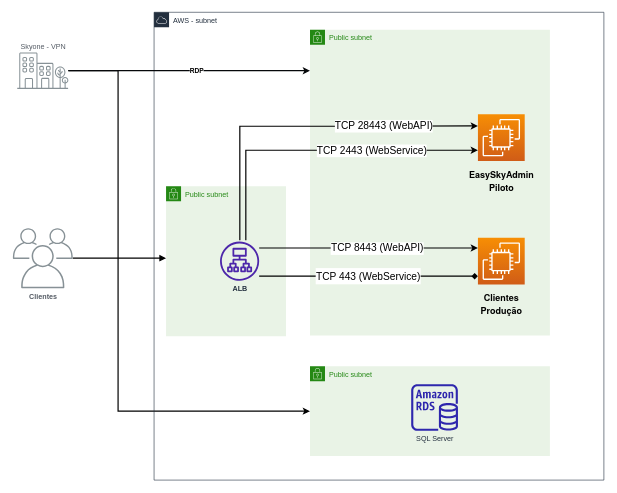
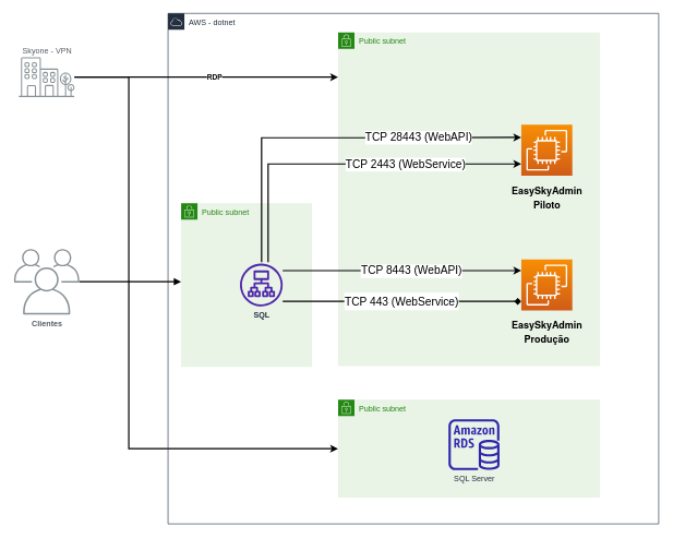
- <mxCell id="4" value="AWS - subnet" style="points=[[0,0],[0.25,0],[0.5,0],[0.75,0],[1,0],[1,0.25],[1,0.5],[1,0.75],[1,1],[0.75,1],[0.5,1],[0.25,1],[0,1],[0,0.75],[0,0.5],[0,0.25]];outlineConnect=0;gradientColor=none;html=1;whiteSpace=wrap;fontSize=12;fontStyle=0;container=1;pointerEvents=0;collapsible=0;recursiveResize=0;shape=mxgraph.aws4.group;grIcon=mxgraph.aws4.group_aws_cloud;strokeColor=#232F3E;fillColor=none;verticalAlign=top;align=left;spacingLeft=30;fontColor=#232F3E;dashed=0;" parent="1" vertex="1"><mxGeometry x="256" y="20" width="750" height="780" as="geometry" /></mxCell>
+ <mxCell id="4" value="AWS - dotnet" style="points=[[0,0],[0.25,0],[0.5,0],[0.75,0],[1,0],[1,0.25],[1,0.5],[1,0.75],[1,1],[0.75,1],[0.5,1],[0.25,1],[0,1],[0,0.75],[0,0.5],[0,0.25]];outlineConnect=0;gradientColor=none;html=1;whiteSpace=wrap;fontSize=12;fontStyle=0;container=1;pointerEvents=0;collapsible=0;recursiveResize=0;shape=mxgraph.aws4.group;grIcon=mxgraph.aws4.group_aws_cloud;strokeColor=#232F3E;fillColor=none;verticalAlign=top;align=left;spacingLeft=30;fontColor=#232F3E;dashed=0;" parent="1" vertex="1"><mxGeometry x="256" y="20" width="750" height="780" as="geometry" /></mxCell>
- <mxCell id="6" value="ALB" style="sketch=0;outlineConnect=0;fontColor=#232F3E;gradientColor=none;fillColor=#4D27AA;strokeColor=none;dashed=0;verticalLabelPosition=bottom;verticalAlign=top;align=center;html=1;fontSize=12;fontStyle=1;aspect=fixed;pointerEvents=1;shape=mxgraph.aws4.application_load_balancer;labelPosition=center;" parent="5" vertex="1"><mxGeometry x="90" y="92.37" width="65.25" height="65.25" as="geometry" /></mxCell>
+ <mxCell id="6" value="SQL" style="sketch=0;outlineConnect=0;fontColor=#232F3E;gradientColor=none;fillColor=#4D27AA;strokeColor=none;dashed=0;verticalLabelPosition=bottom;verticalAlign=top;align=center;html=1;fontSize=12;fontStyle=1;aspect=fixed;pointerEvents=1;shape=mxgraph.aws4.application_load_balancer;labelPosition=center;" parent="5" vertex="1"><mxGeometry x="90" y="92.37" width="65.25" height="65.25" as="geometry" /></mxCell>
- <mxCell id="8" value="&lt;h2 style=&quot;font-family: &amp;quot;Amazon Ember&amp;quot;, &amp;quot;Helvetica Neue&amp;quot;, Roboto, Arial, sans-serif; font-weight: var(--font-heading-l-weight-qh3c9t, 700); text-decoration: none; margin: 0px; padding: var(--space-xxs-ynfts5, 4px) 0 var(--space-scaled-xxs-95dhkm, 4px) 0; line-height: var(--font-panel-header-line-height-dwnc1y, 22px); font-style: normal; font-variant-ligatures: normal; font-variant-caps: normal; letter-spacing: normal; orphans: 2; text-indent: 0px; text-transform: none; widows: 2; word-spacing: 0px; -webkit-text-stroke-width: 0px; font-size: 15px;&quot; class=&quot;awsui_header-text_1r9lg_12cka_479&quot;&gt;Clientes &lt;br style=&quot;&quot;&gt;Produção&lt;/h2&gt;" style="sketch=0;points=[[0,0,0],[0.25,0,0],[0.5,0,0],[0.75,0,0],[1,0,0],[0,1,0],[0.25,1,0],[0.5,1,0],[0.75,1,0],[1,1,0],[0,0.25,0],[0,0.5,0],[0,0.75,0],[1,0.25,0],[1,0.5,0],[1,0.75,0]];outlineConnect=0;fontColor=default;gradientColor=#F78E04;gradientDirection=north;fillColor=#D05C17;strokeColor=#ffffff;dashed=0;verticalLabelPosition=bottom;verticalAlign=top;align=center;html=1;fontSize=12;fontStyle=0;aspect=fixed;shape=mxgraph.aws4.resourceIcon;resIcon=mxgraph.aws4.ec2;labelBackgroundColor=none;labelBorderColor=none;" vertex="1" parent="7"><mxGeometry x="280" y="347" width="78" height="78" as="geometry" /></mxCell>
+ <mxCell id="8" value="&lt;h2 style=&quot;font-family: &amp;quot;Amazon Ember&amp;quot;, &amp;quot;Helvetica Neue&amp;quot;, Roboto, Arial, sans-serif; font-weight: var(--font-heading-l-weight-qh3c9t, 700); text-decoration: none; margin: 0px; padding: var(--space-xxs-ynfts5, 4px) 0 var(--space-scaled-xxs-95dhkm, 4px) 0; line-height: var(--font-panel-header-line-height-dwnc1y, 22px); font-style: normal; font-variant-ligatures: normal; font-variant-caps: normal; letter-spacing: normal; orphans: 2; text-indent: 0px; text-transform: none; widows: 2; word-spacing: 0px; -webkit-text-stroke-width: 0px; font-size: 15px;&quot; class=&quot;awsui_header-text_1r9lg_12cka_479&quot;&gt;EasySkyAdmin &lt;br style=&quot;&quot;&gt;Produção&lt;/h2&gt;" style="sketch=0;points=[[0,0,0],[0.25,0,0],[0.5,0,0],[0.75,0,0],[1,0,0],[0,1,0],[0.25,1,0],[0.5,1,0],[0.75,1,0],[1,1,0],[0,0.25,0],[0,0.5,0],[0,0.75,0],[1,0.25,0],[1,0.5,0],[1,0.75,0]];outlineConnect=0;fontColor=default;gradientColor=#F78E04;gradientDirection=north;fillColor=#D05C17;strokeColor=#ffffff;dashed=0;verticalLabelPosition=bottom;verticalAlign=top;align=center;html=1;fontSize=12;fontStyle=0;aspect=fixed;shape=mxgraph.aws4.resourceIcon;resIcon=mxgraph.aws4.ec2;labelBackgroundColor=none;labelBorderColor=none;" vertex="1" parent="7"><mxGeometry x="280" y="347" width="78" height="78" as="geometry" /></mxCell>
